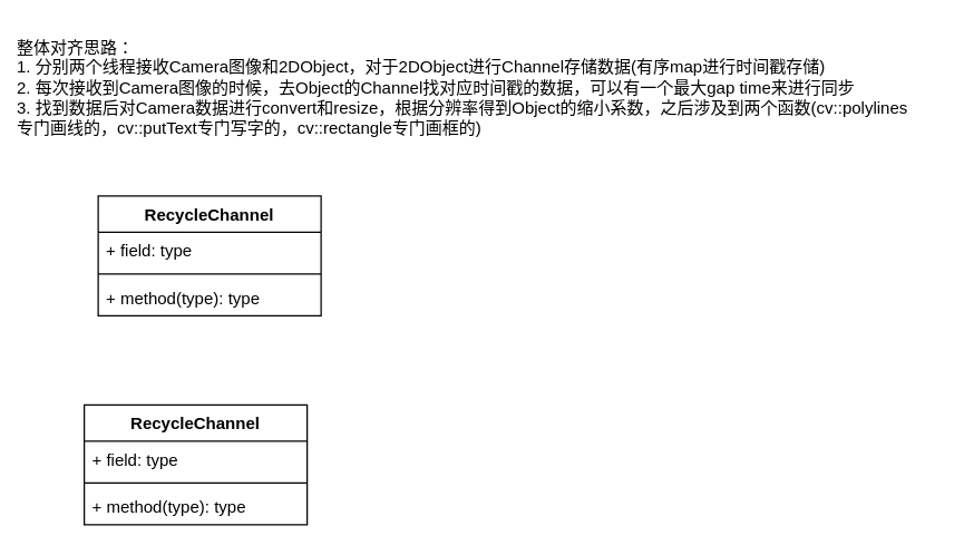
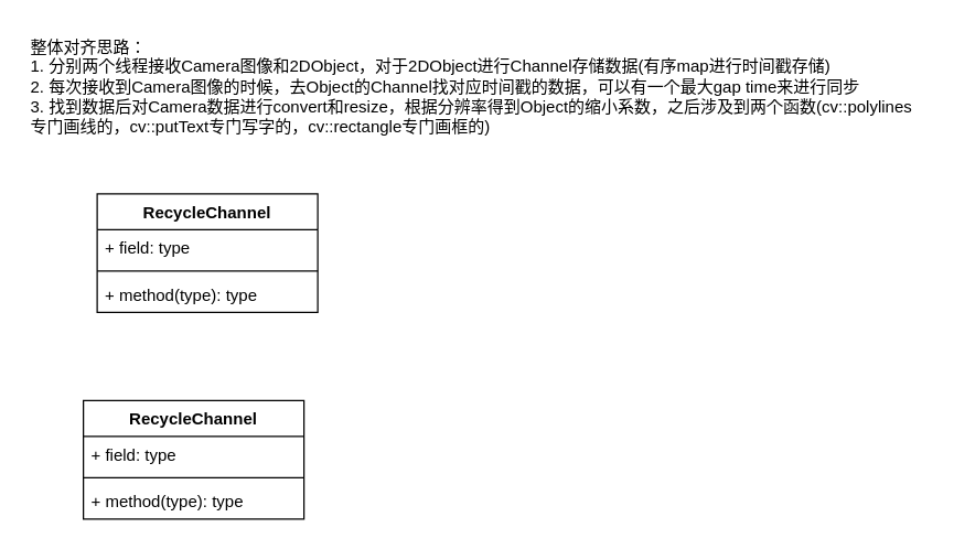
- <mxCell id="2" value="整体对齐思路：&lt;br&gt;1. 分别两个线程接收Camera图像和2DObject，对于2DObject进行Channel存储数据(有序map进行时间戳存储)&lt;br&gt;2. 每次接收到Camera图像的时候，去Object的Channel找对应时间戳的数据，可以有一个最大gap time来进行同步&lt;br&gt;3. 找到数据后对Camera数据进行convert和resize，根据分辨率得到Object的缩小系数，之后涉及到两个函数(cv::polylines专门画线的，cv::putText专门写字的，cv::rectangle专门画框的)" style="text;html=1;strokeColor=none;fillColor=none;align=left;verticalAlign=top;whiteSpace=wrap;rounded=0;horizontal=1;" vertex="1" parent="1"><mxGeometry x="10" y="20" width="650" height="90" as="geometry" /></mxCell>
+ <mxCell id="2" value="整体对齐思路：&lt;br&gt;1. 分别两个线程接收Camera图像和2DObject，对于2DObject进行Channel存储数据(有序map进行时间戳存储)&lt;br&gt;2. 每次接收到Camera图像的时候，去Object的Channel找对应时间戳的数据，可以有一个最大gap time来进行同步&lt;br&gt;3. 找到数据后对Camera数据进行convert和resize，根据分辨率得到Object的缩小系数，之后涉及到两个函数(cv::polylines专门画线的，cv::putText专门写字的，cv::rectangle专门画框的)" style="text;html=1;strokeColor=none;fillColor=none;align=left;verticalAlign=top;whiteSpace=wrap;rounded=0;horizontal=1;" vertex="1" parent="1"><mxGeometry x="20" y="20" width="650" height="90" as="geometry" /></mxCell>
